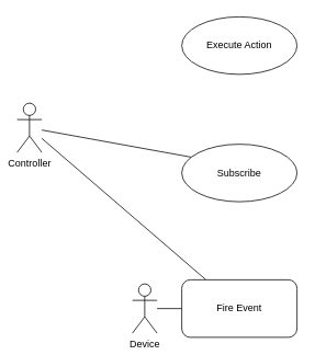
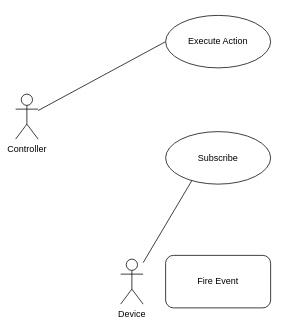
- <mxCell id="3" style="rounded=0;orthogonalLoop=1;jettySize=auto;html=1;entryX=0.643;entryY=0.429;entryDx=0;entryDy=0;endArrow=none;endFill=0;entryPerimeter=0;" edge="1" parent="1" source="4" target="10"><mxGeometry relative="1" as="geometry" /></mxCell>
- <mxCell id="2" style="rounded=0;orthogonalLoop=1;jettySize=auto;html=1;endArrow=none;endFill=0;" edge="1" parent="1" source="4" target="9"><mxGeometry relative="1" as="geometry" /></mxCell>
+ <mxCell id="2" style="rounded=0;orthogonalLoop=1;jettySize=auto;html=1;entryX=0;entryY=0.5;entryDx=0;entryDy=0;endArrow=none;endFill=0;" edge="1" parent="1" source="4" target="5"><mxGeometry relative="1" as="geometry" /></mxCell>
+ <mxCell id="7" style="edgeStyle=none;rounded=0;orthogonalLoop=1;jettySize=auto;html=1;entryX=0.357;entryY=0.571;entryDx=0;entryDy=0;entryPerimeter=0;endArrow=none;endFill=0;" edge="1" parent="1" source="8" target="10"><mxGeometry relative="1" as="geometry" /></mxCell>
- <mxCell id="6" style="rounded=0;orthogonalLoop=1;jettySize=auto;html=1;entryX=0;entryY=0.5;entryDx=0;entryDy=0;endArrow=none;endFill=0;" edge="1" parent="1" source="8" target="9"><mxGeometry relative="1" as="geometry" /></mxCell>
